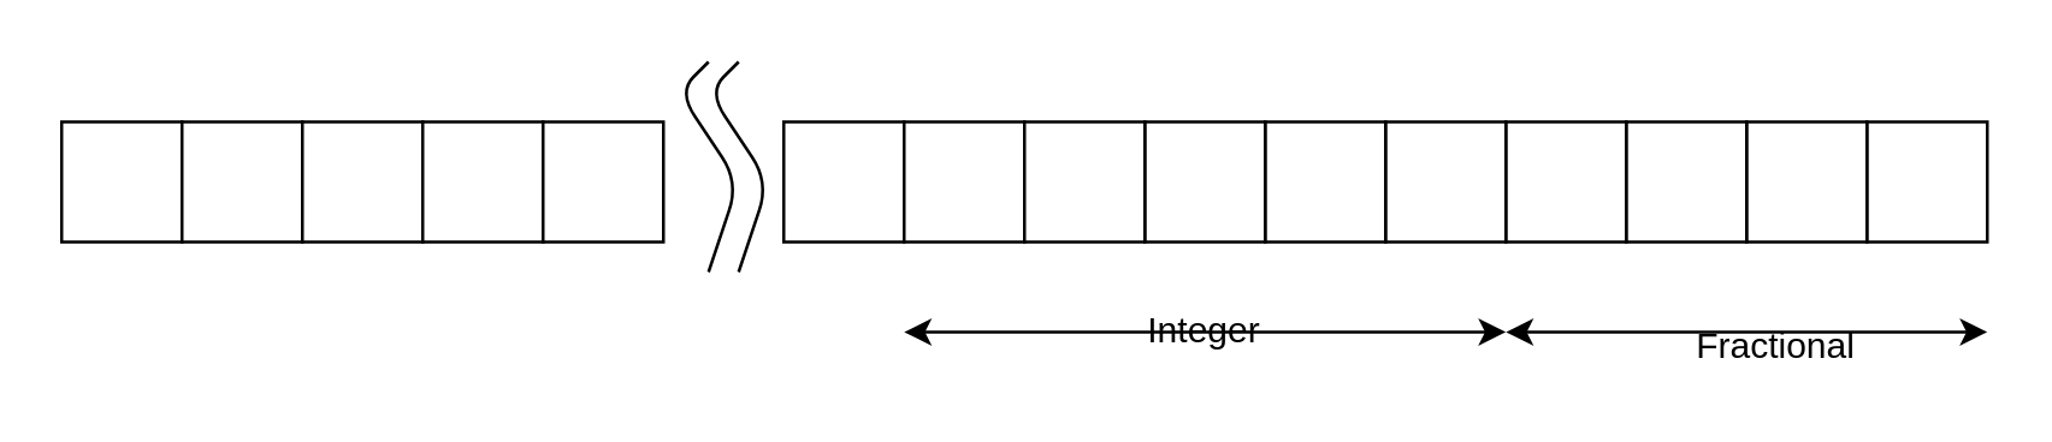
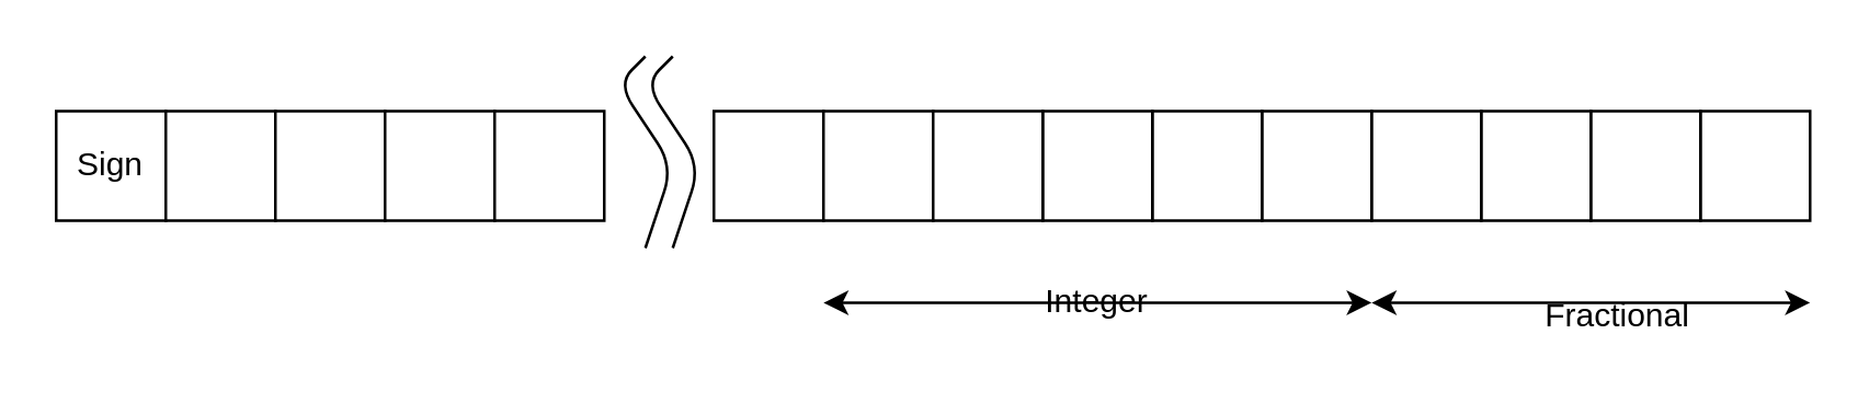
+ <mxCell id="19" value="Sign" style="text;html=1;strokeColor=none;fillColor=none;align=center;verticalAlign=middle;whiteSpace=wrap;rounded=0;" vertex="1" parent="1"><mxGeometry x="20" y="50" width="40" height="20" as="geometry" /></mxCell>
